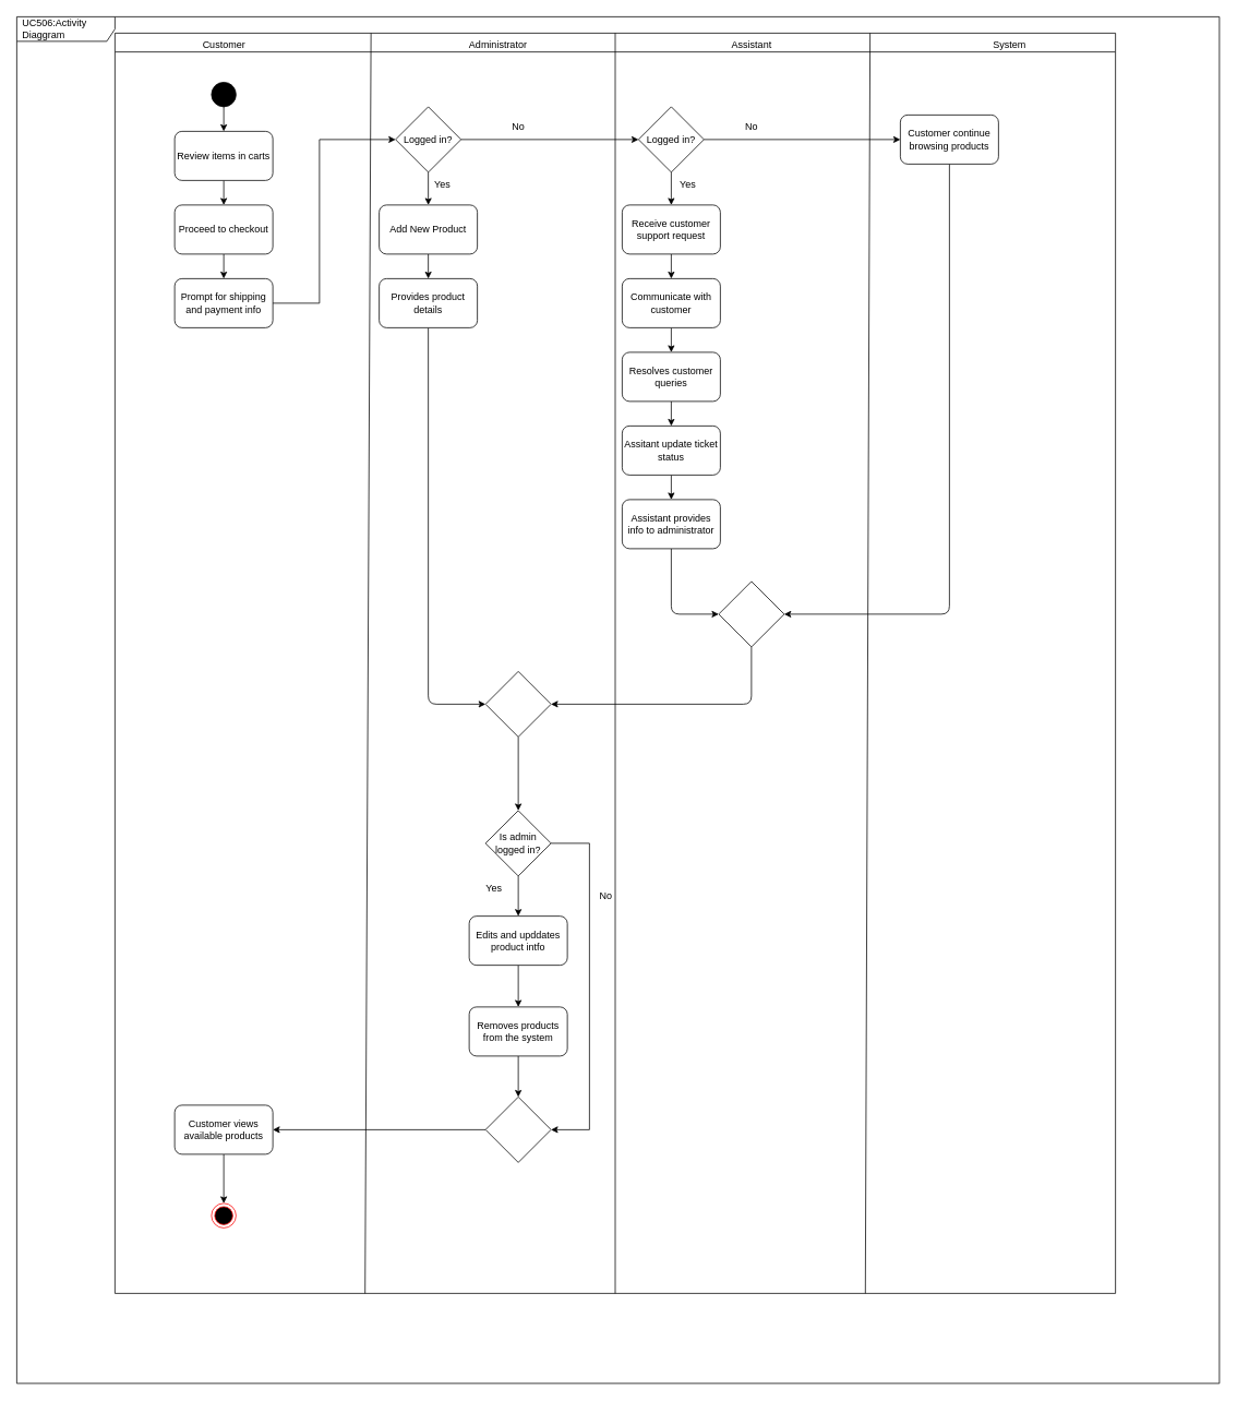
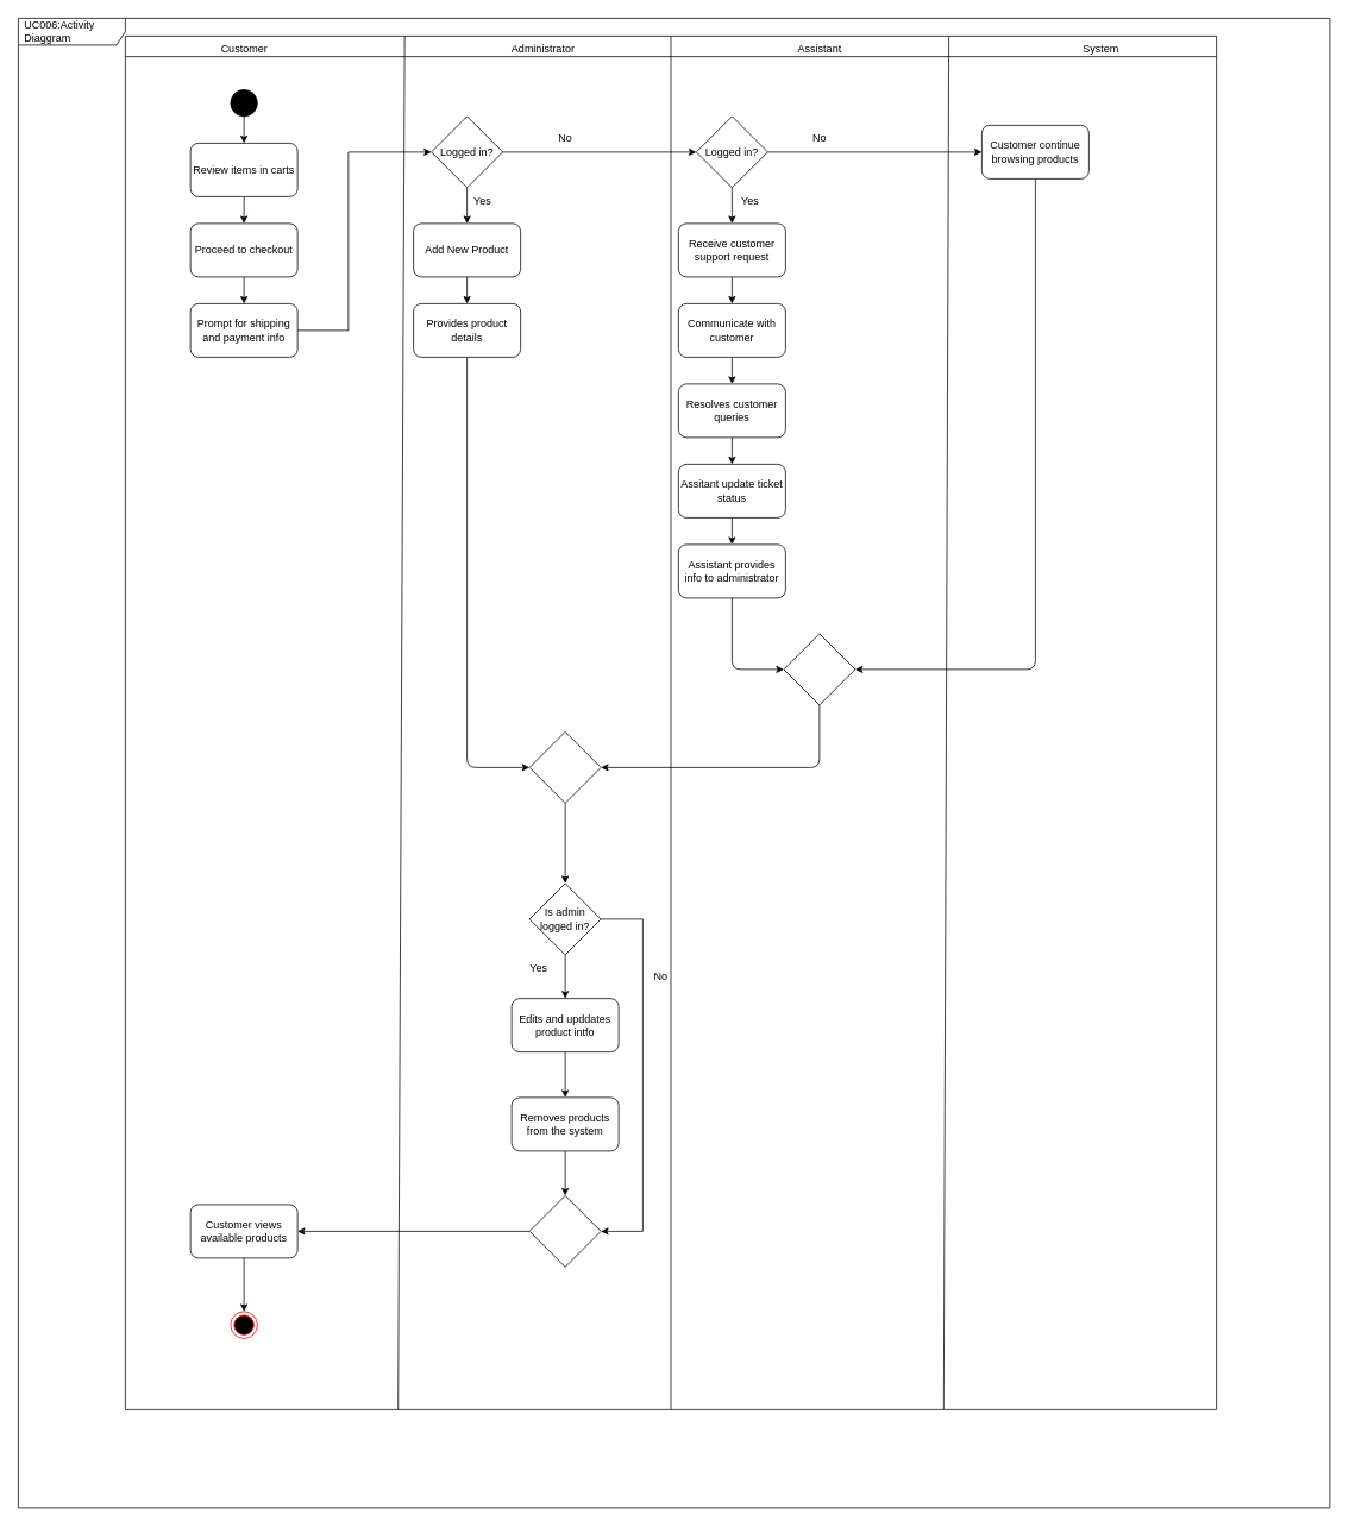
- <mxCell id="67" value="UC506:Activity Diaggram" style="shape=umlFrame;whiteSpace=wrap;html=1;width=120;height=30;boundedLbl=1;verticalAlign=middle;align=left;spacingLeft=5;" vertex="1" parent="1"><mxGeometry x="20" y="20" width="1470" height="1670" as="geometry" /></mxCell>
+ <mxCell id="67" value="UC006:Activity Diaggram" style="shape=umlFrame;whiteSpace=wrap;html=1;width=120;height=30;boundedLbl=1;verticalAlign=middle;align=left;spacingLeft=5;" vertex="1" parent="1"><mxGeometry x="20" y="20" width="1470" height="1670" as="geometry" /></mxCell>
